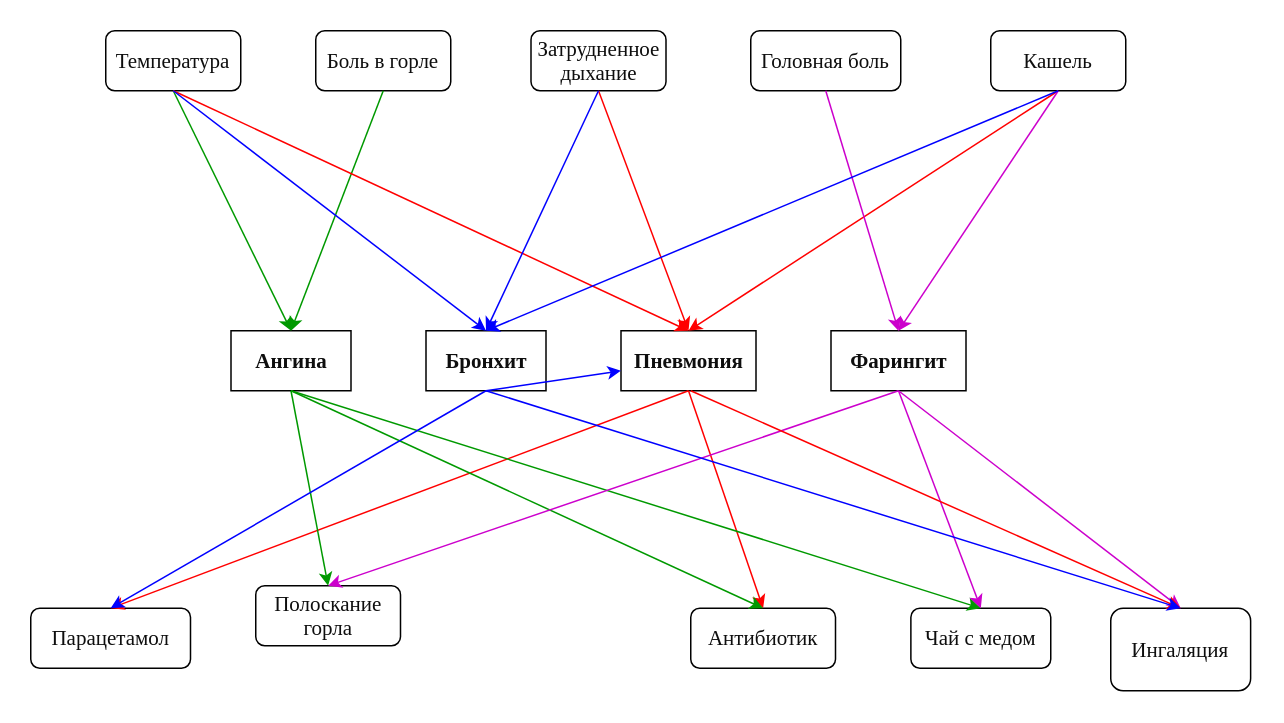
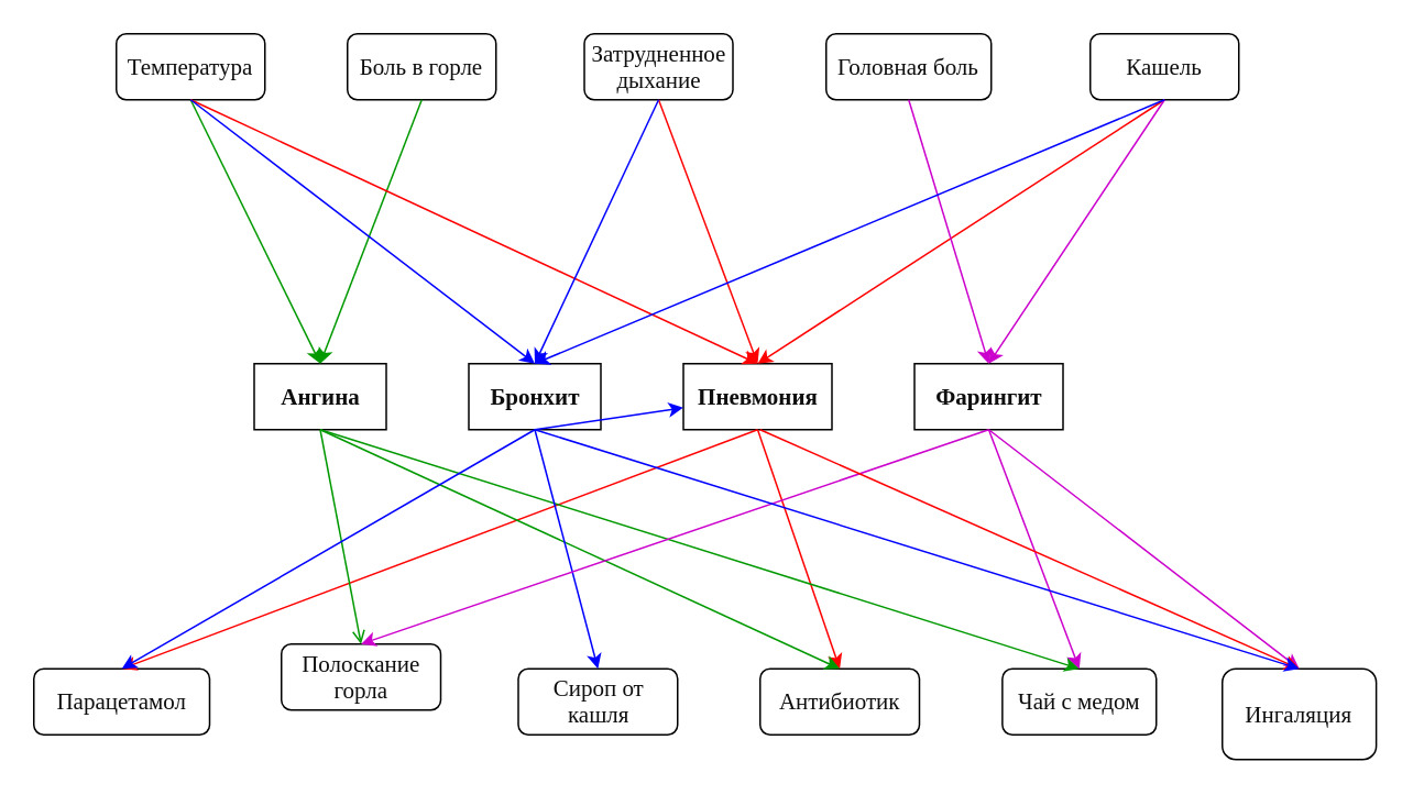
+ <mxCell id="32" value="" style="endArrow=classic;html=1;rounded=0;exitX=0.5;exitY=1;exitDx=0;exitDy=0;entryX=0.5;entryY=0;entryDx=0;entryDy=0;strokeColor=#0000FF;" parent="1" source="3" target="14" edge="1"><mxGeometry width="50" height="50" relative="1" as="geometry"><mxPoint x="334" y="270" as="sourcePoint" /><mxPoint x="137" y="360" as="targetPoint" /></mxGeometry></mxCell>
- <mxCell id="24" value="" style="endArrow=classic;html=1;rounded=0;exitX=0.5;exitY=1;exitDx=0;exitDy=0;entryX=0.5;entryY=0;entryDx=0;entryDy=0;strokeColor=#009900;" parent="1" source="2" target="13" edge="1"><mxGeometry width="50" height="50" relative="1" as="geometry"><mxPoint x="479" y="280" as="sourcePoint" /><mxPoint x="147" y="370" as="targetPoint" /></mxGeometry></mxCell>
+ <mxCell id="24" value="" style="endArrow=open;html=1;rounded=0;exitX=0.5;exitY=1;exitDx=0;exitDy=0;entryX=0.5;entryY=0;entryDx=0;entryDy=0;strokeColor=#009900;" parent="1" source="2" target="13" edge="1"><mxGeometry width="50" height="50" relative="1" as="geometry"><mxPoint x="479" y="280" as="sourcePoint" /><mxPoint x="147" y="370" as="targetPoint" /></mxGeometry></mxCell>
+ <mxCell id="14" value="&lt;p style=&quot;margin: 0px; font-variant-numeric: normal; font-variant-east-asian: normal; font-variant-alternates: normal; font-size-adjust: none; font-kerning: auto; font-optical-sizing: auto; font-feature-settings: normal; font-variation-settings: normal; font-variant-position: normal; font-stretch: normal; font-size: 14px; line-height: normal; font-family: &amp;quot;.SF NS&amp;quot;; color: rgb(14, 14, 14);&quot; class=&quot;p1&quot;&gt;Сироп от кашля&lt;/p&gt;" style="rounded=1;whiteSpace=wrap;html=1;align=center;" parent="1" vertex="1"><mxGeometry x="313.5" y="405" width="96.5" height="40" as="geometry" /></mxCell>
